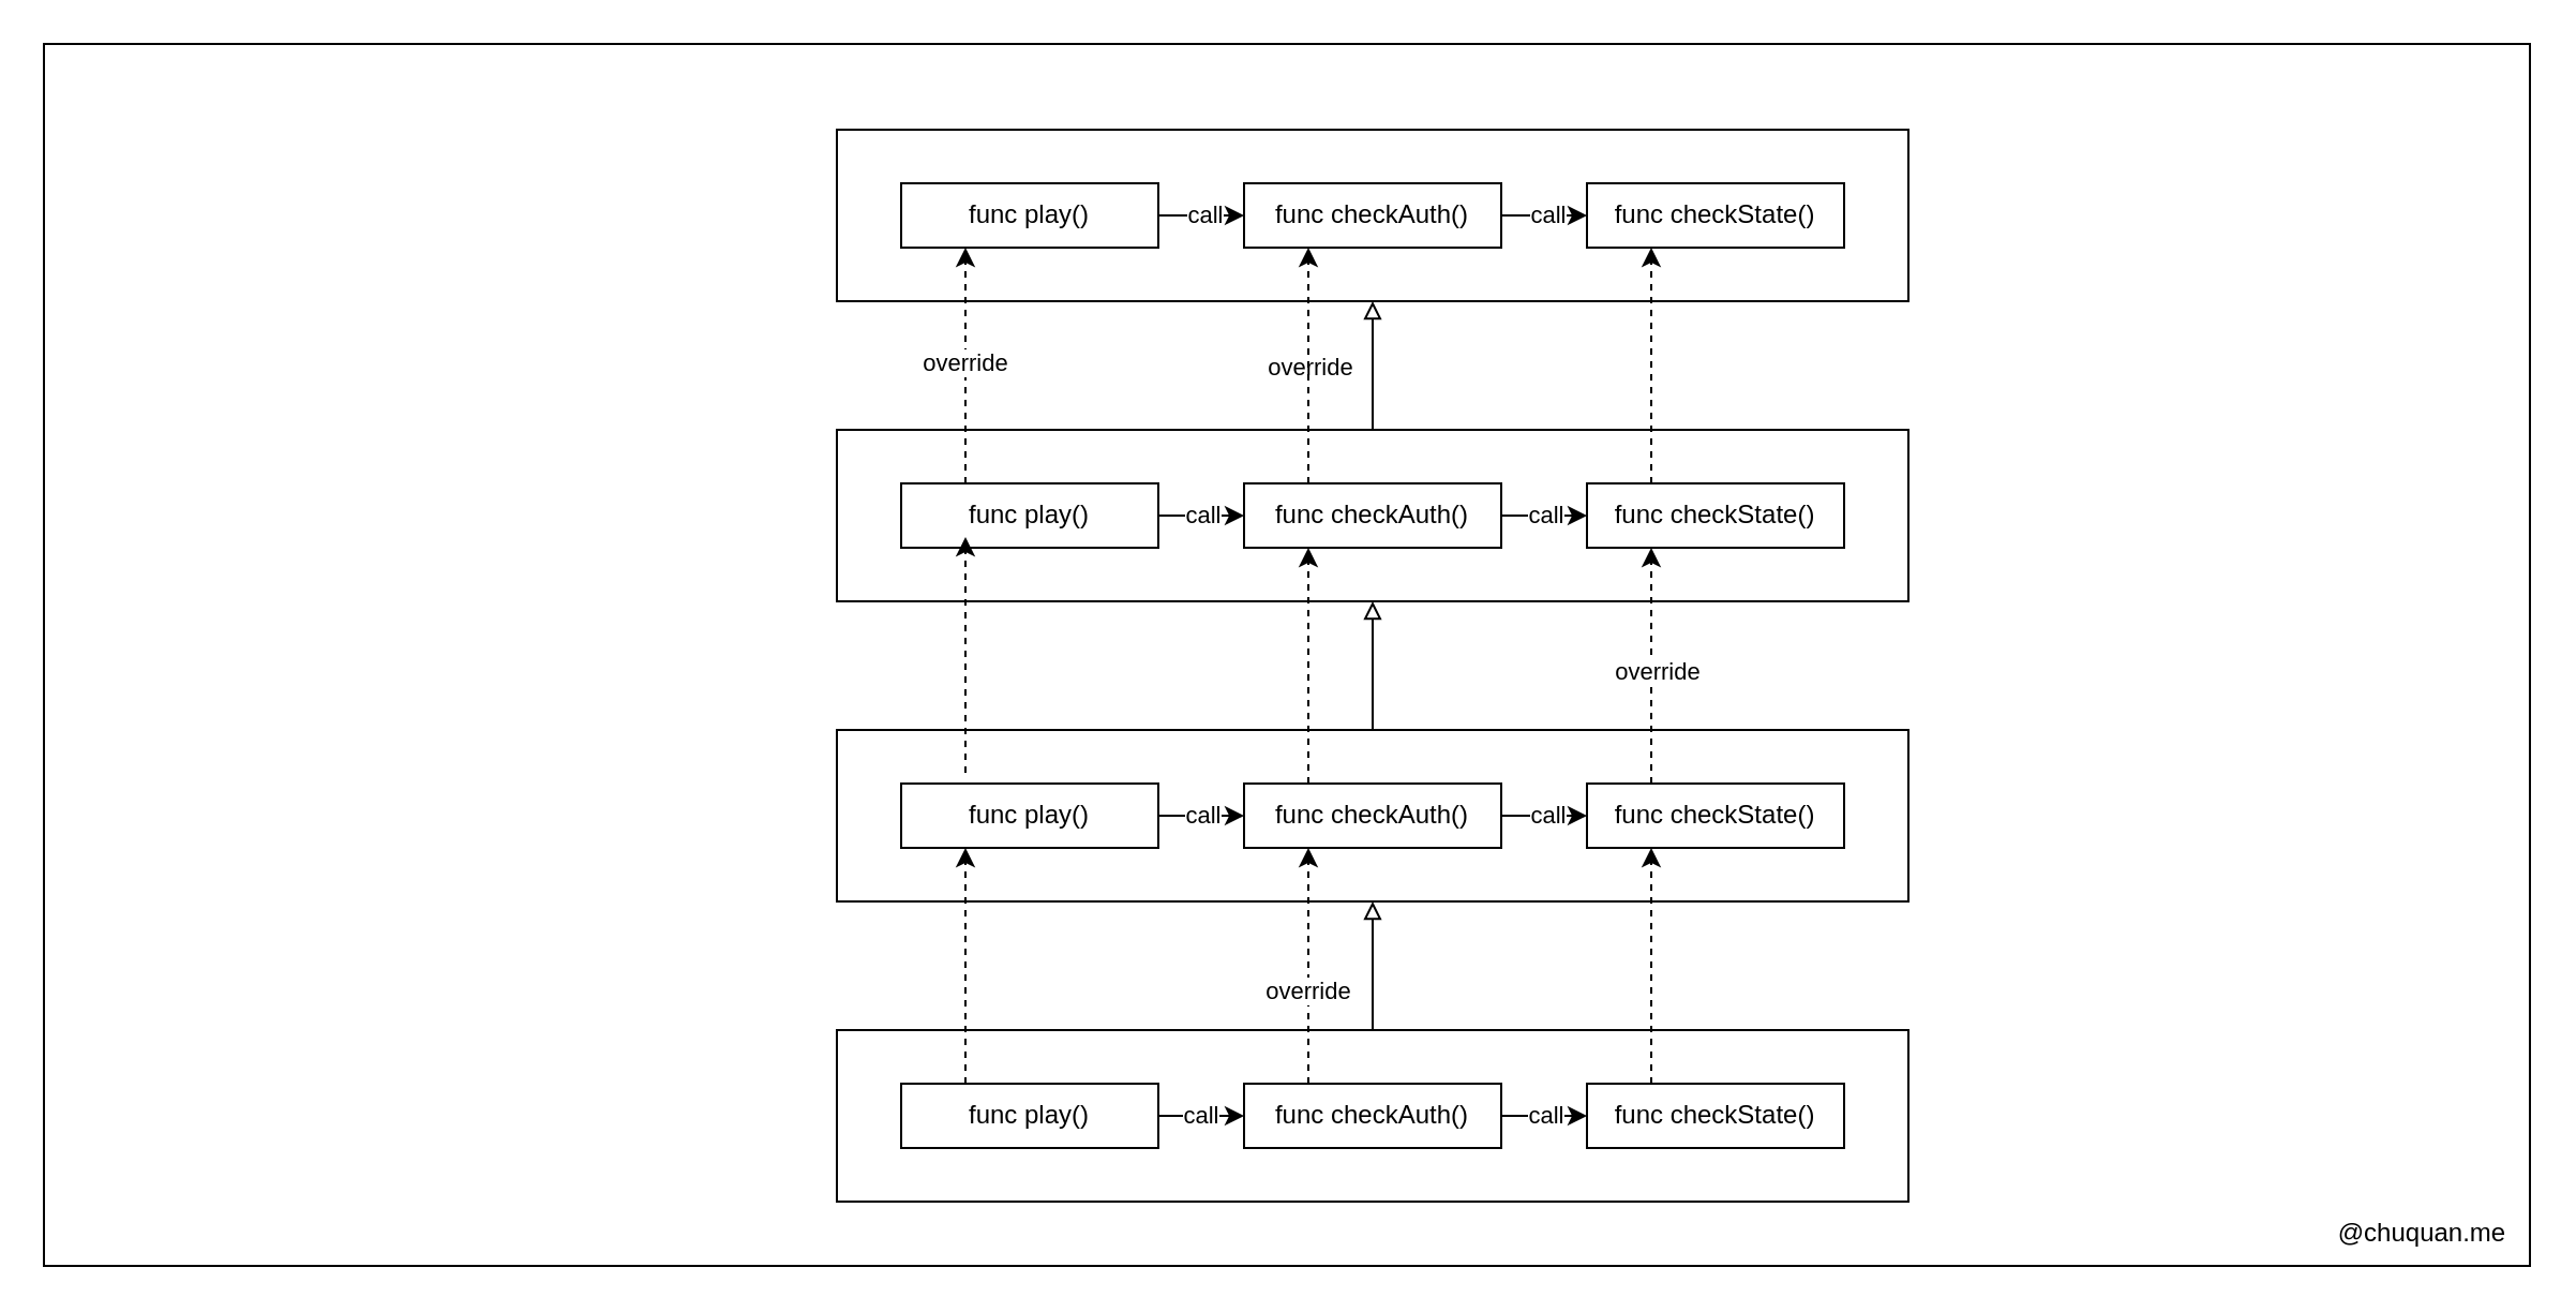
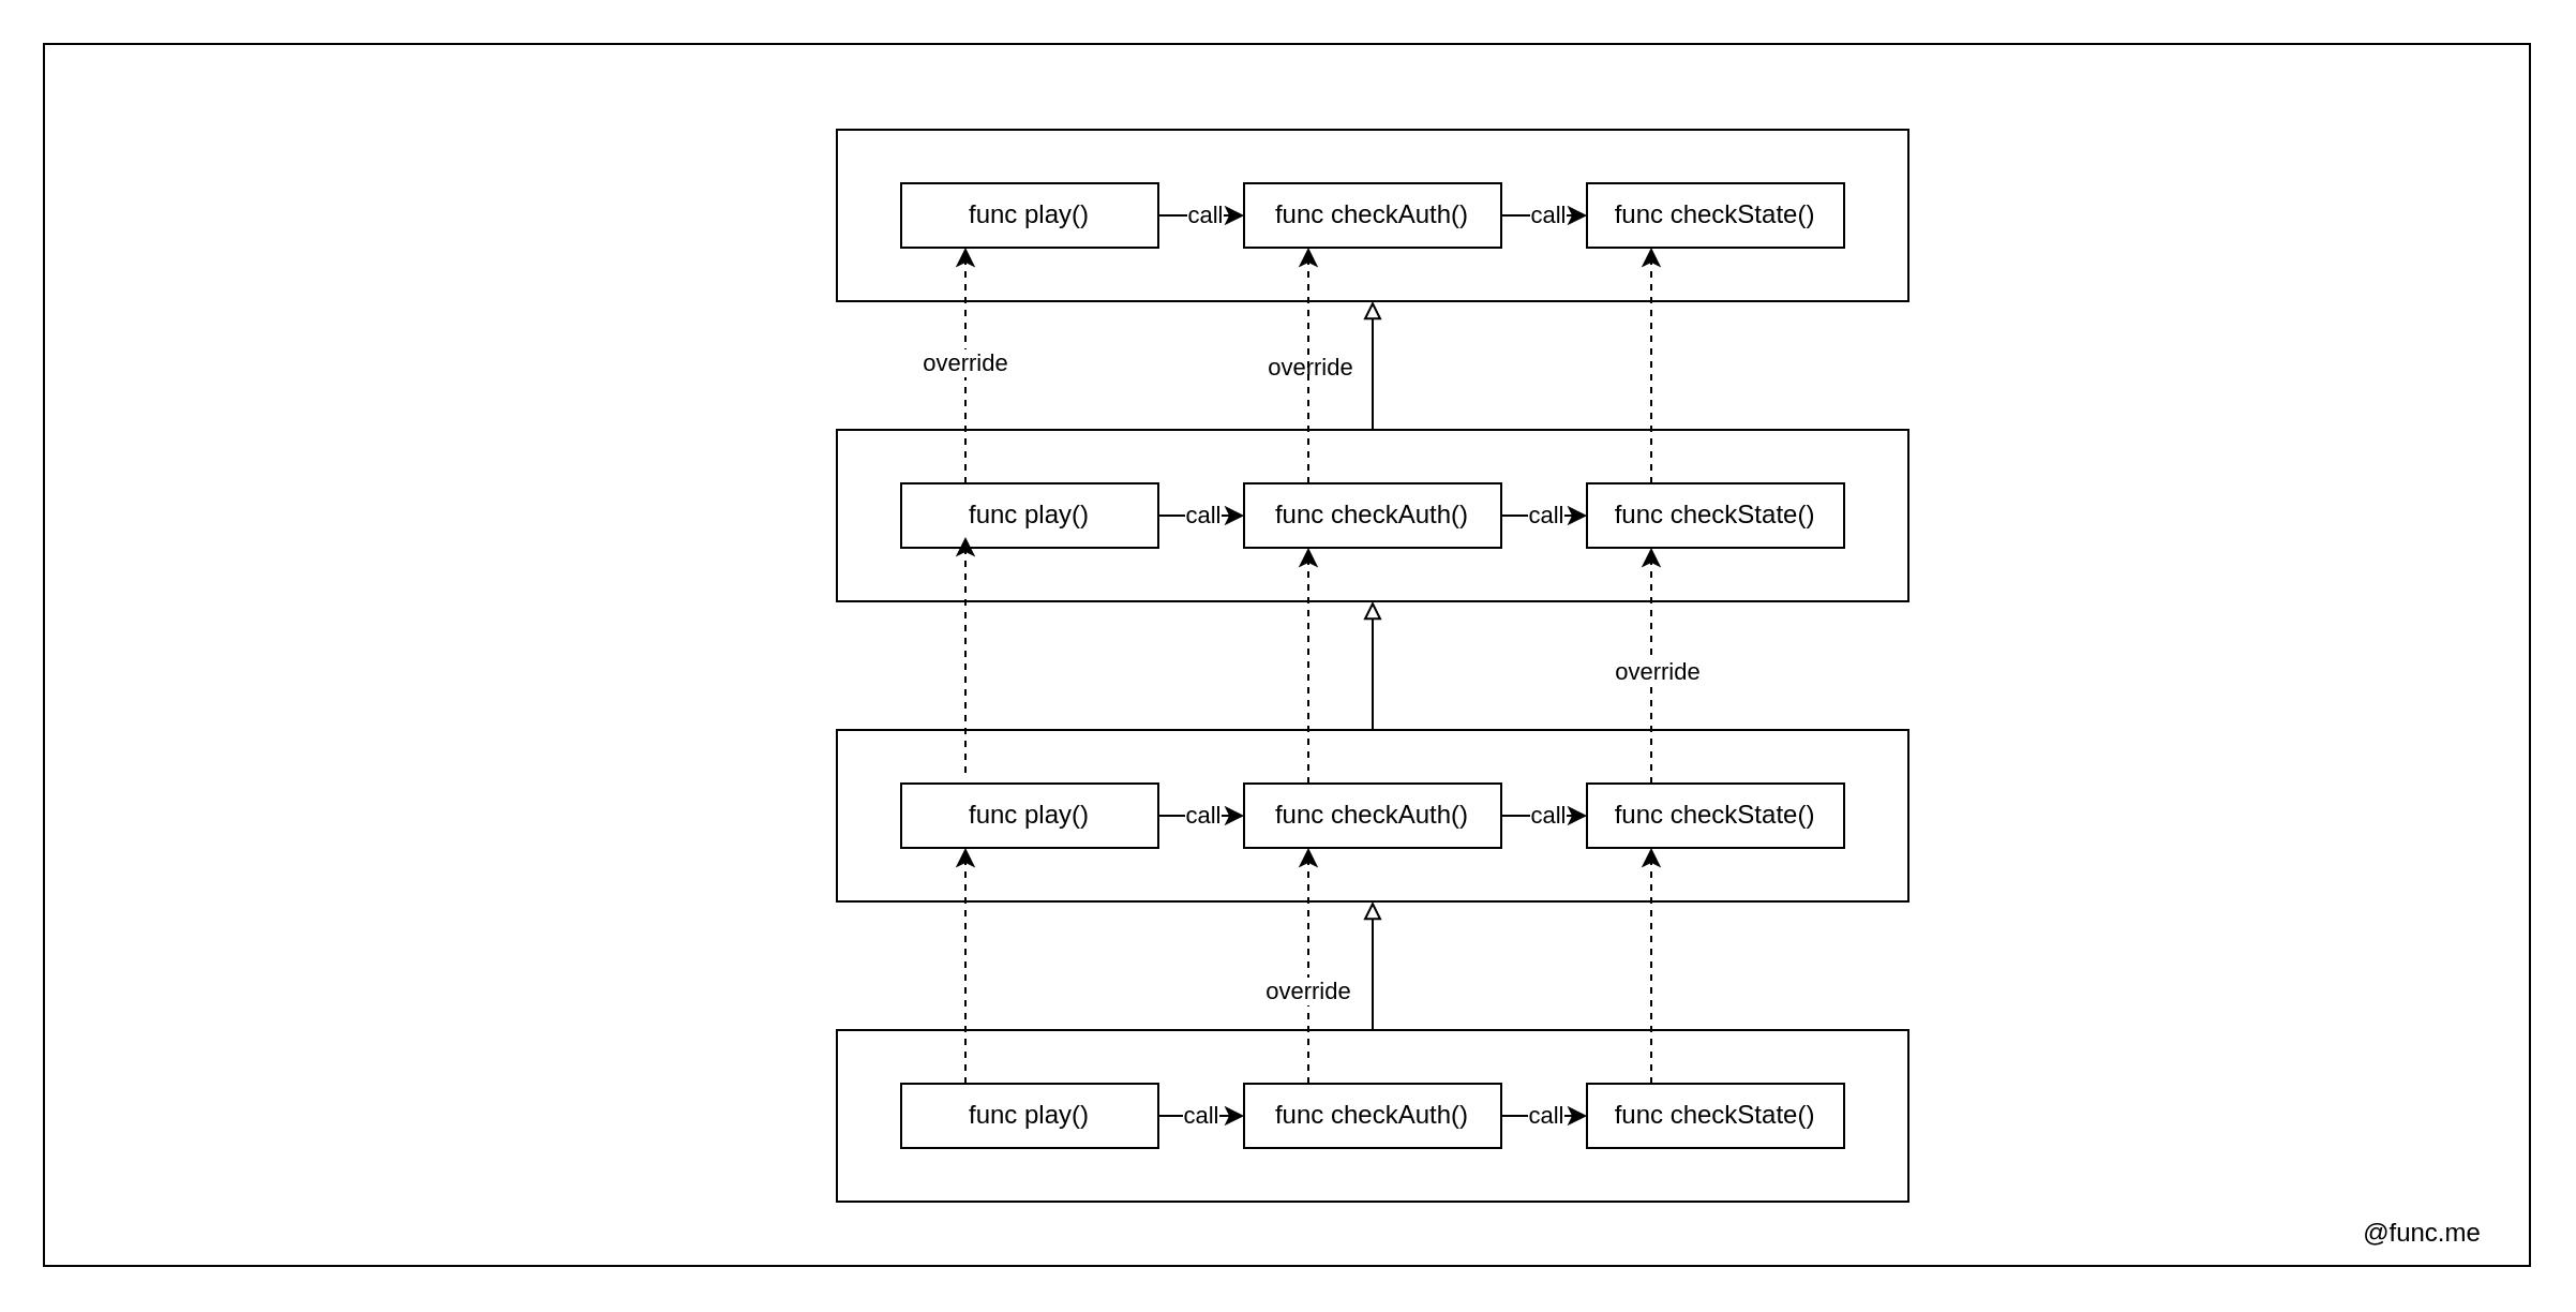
- <mxCell id="51" value="@chuquan.me" style="text;html=1;align=center;verticalAlign=middle;whiteSpace=wrap;rounded=0;" vertex="1" parent="1"><mxGeometry x="1080" y="560" width="100" height="30" as="geometry" /></mxCell>
+ <mxCell id="51" value="@func.me" style="text;html=1;align=center;verticalAlign=middle;whiteSpace=wrap;rounded=0;" vertex="1" parent="1"><mxGeometry x="1080" y="560" width="100" height="30" as="geometry" /></mxCell>
